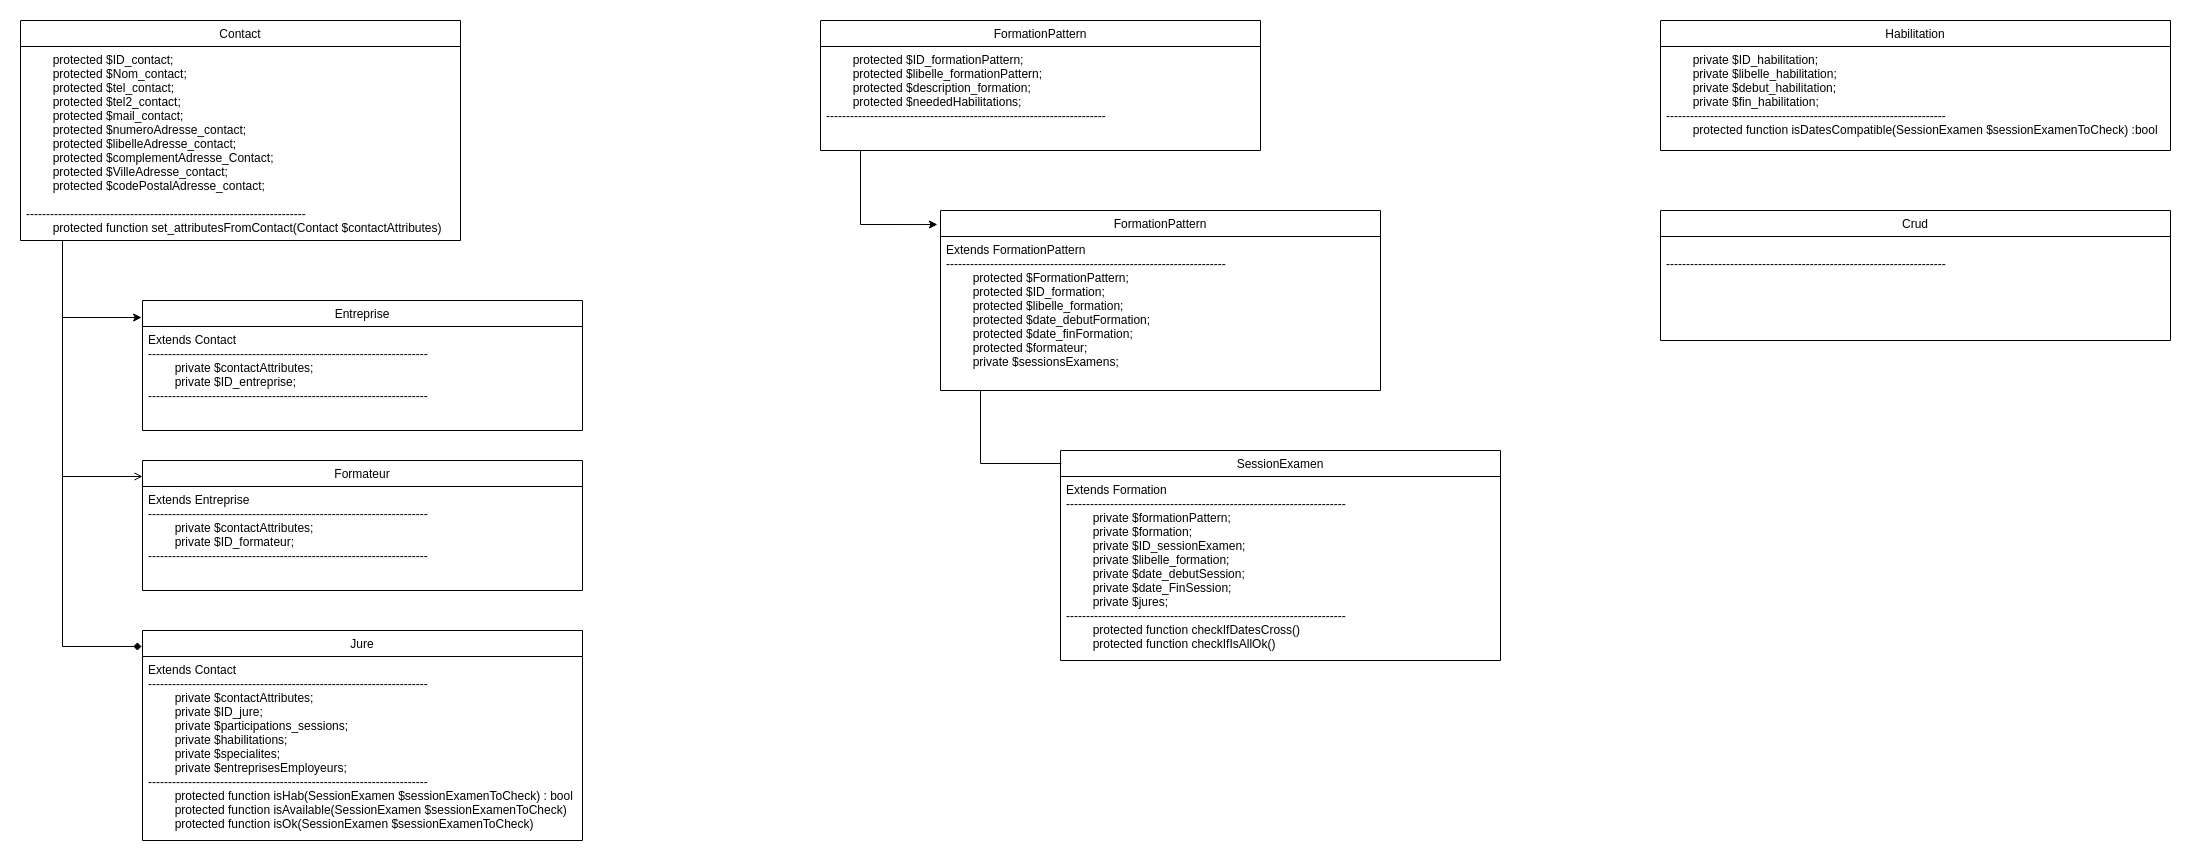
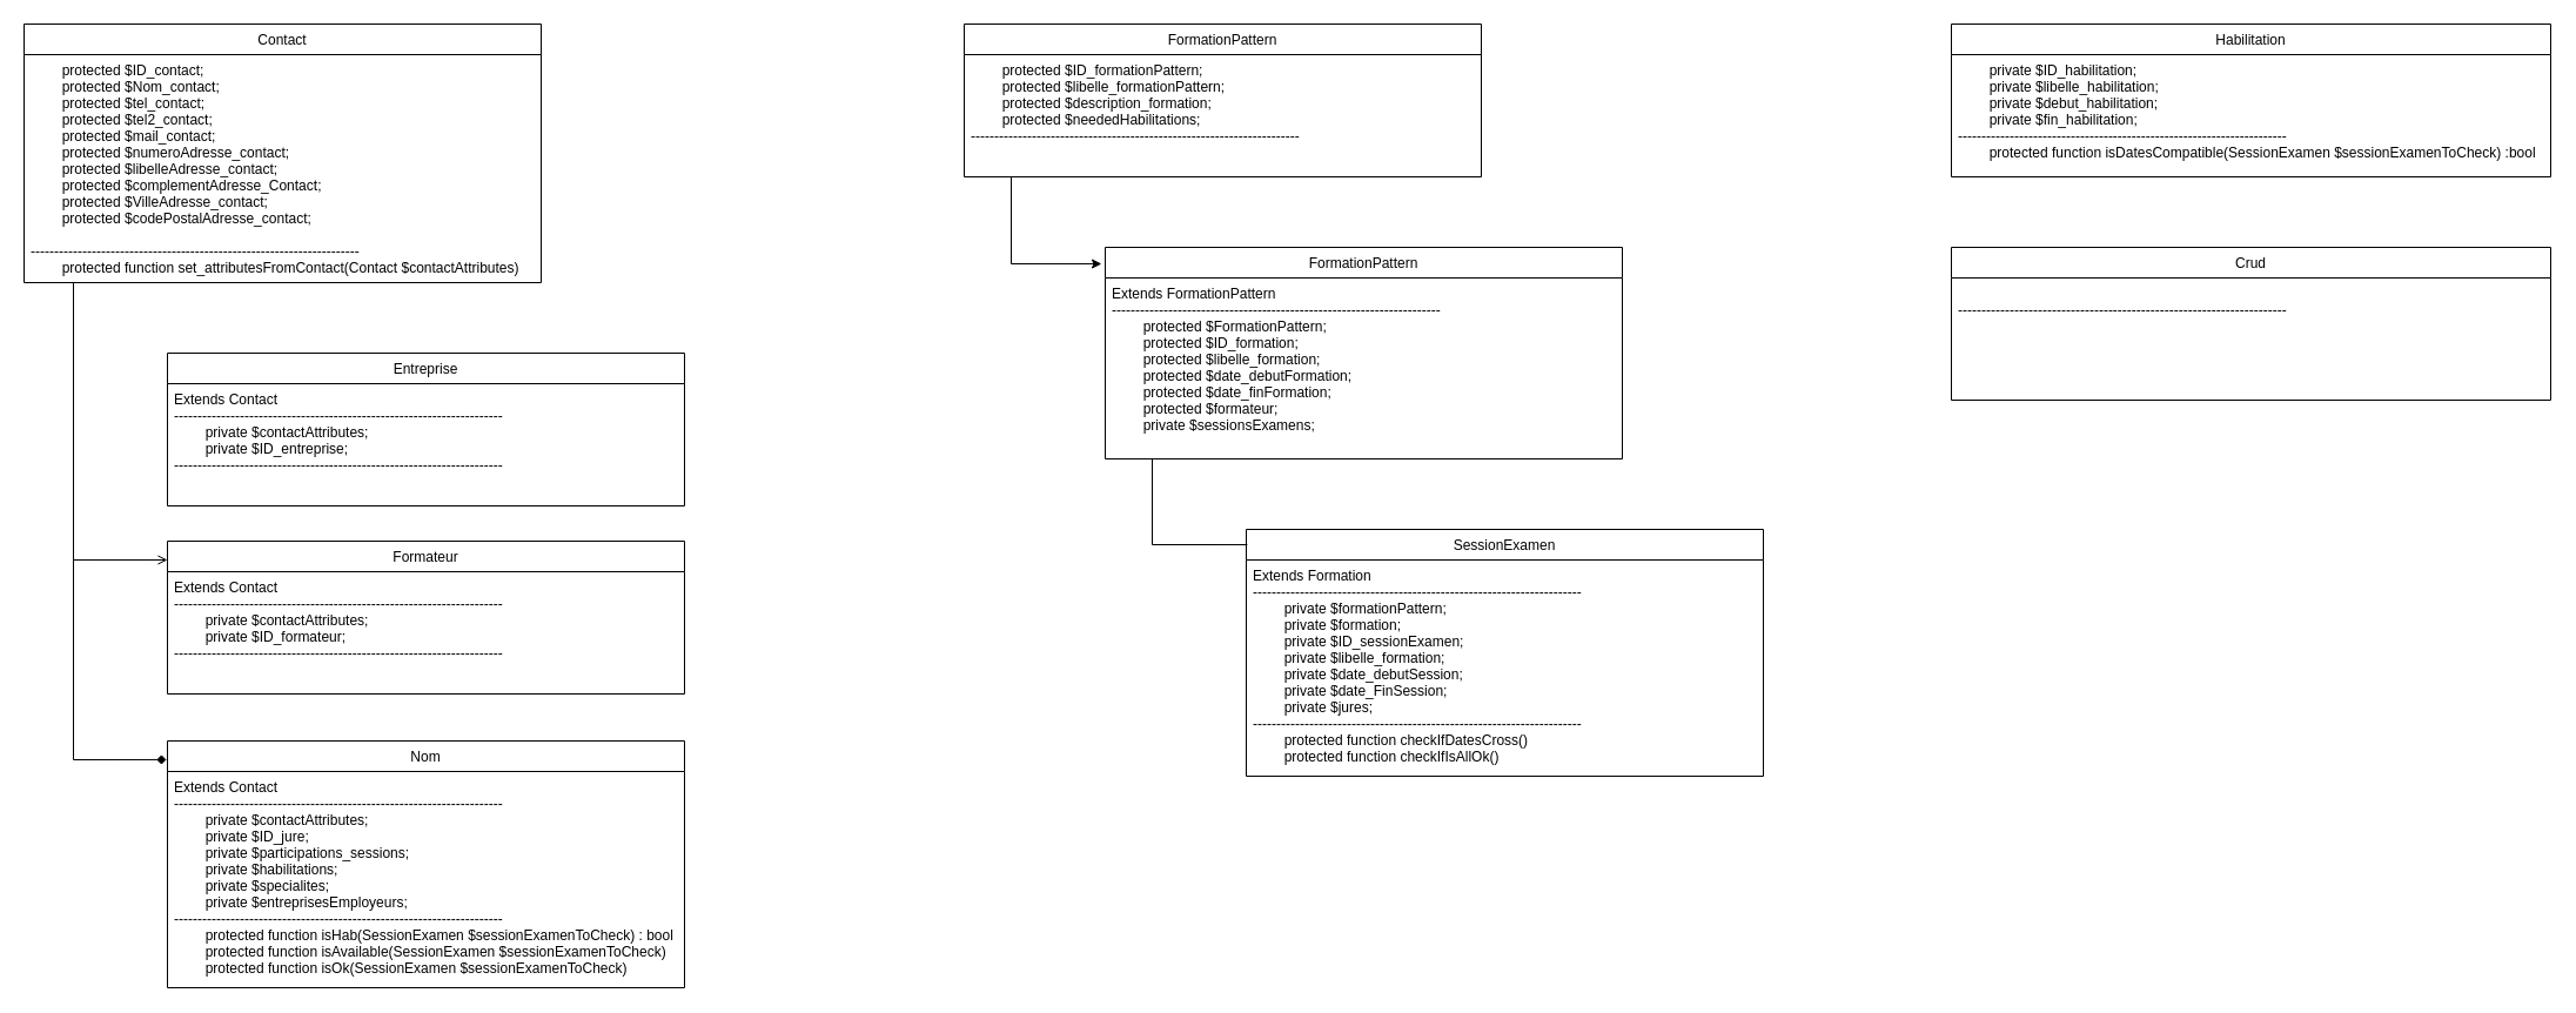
- <mxCell id="2" style="edgeStyle=orthogonalEdgeStyle;rounded=0;orthogonalLoop=1;jettySize=auto;html=1;entryX=-0.002;entryY=0.131;entryDx=0;entryDy=0;entryPerimeter=0;" edge="1" parent="1" source="5" target="7"><mxGeometry relative="1" as="geometry"><Array as="points"><mxPoint x="62" y="317" /></Array></mxGeometry></mxCell>
- <mxCell id="10" value="Extends Entreprise&#10;----------------------------------------------------------------------&#10;        private $contactAttributes;&#10;        private $ID_formateur;&#10;----------------------------------------------------------------------&#10;" style="text;strokeColor=none;fillColor=none;align=left;verticalAlign=top;spacingLeft=4;spacingRight=4;overflow=hidden;rotatable=0;points=[[0,0.5],[1,0.5]];portConstraint=eastwest;" vertex="1" parent="9"><mxGeometry y="26" width="440" height="104" as="geometry" /></mxCell>
+ <mxCell id="10" value="Extends Contact&#10;----------------------------------------------------------------------&#10;        private $contactAttributes;&#10;        private $ID_formateur;&#10;----------------------------------------------------------------------&#10;" style="text;strokeColor=none;fillColor=none;align=left;verticalAlign=top;spacingLeft=4;spacingRight=4;overflow=hidden;rotatable=0;points=[[0,0.5],[1,0.5]];portConstraint=eastwest;" vertex="1" parent="9"><mxGeometry y="26" width="440" height="104" as="geometry" /></mxCell>
- <mxCell id="11" value="Jure" style="swimlane;fontStyle=0;childLayout=stackLayout;horizontal=1;startSize=26;horizontalStack=0;resizeParent=1;resizeParentMax=0;resizeLast=0;collapsible=1;marginBottom=0;" vertex="1" parent="1"><mxGeometry x="142" y="630" width="440" height="210" as="geometry" /></mxCell>
+ <mxCell id="11" value="Nom" style="swimlane;fontStyle=0;childLayout=stackLayout;horizontal=1;startSize=26;horizontalStack=0;resizeParent=1;resizeParentMax=0;resizeLast=0;collapsible=1;marginBottom=0;" vertex="1" parent="1"><mxGeometry x="142" y="630" width="440" height="210" as="geometry" /></mxCell>
